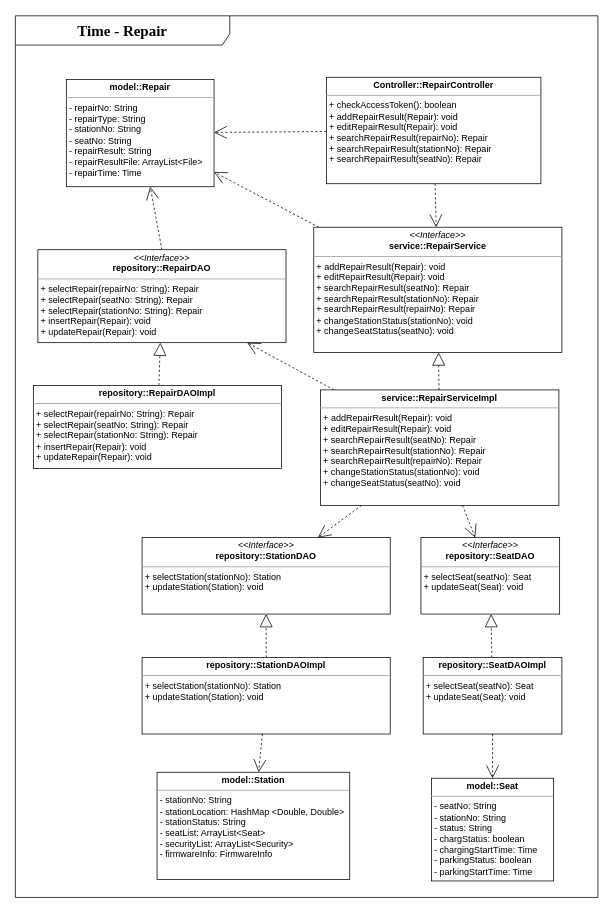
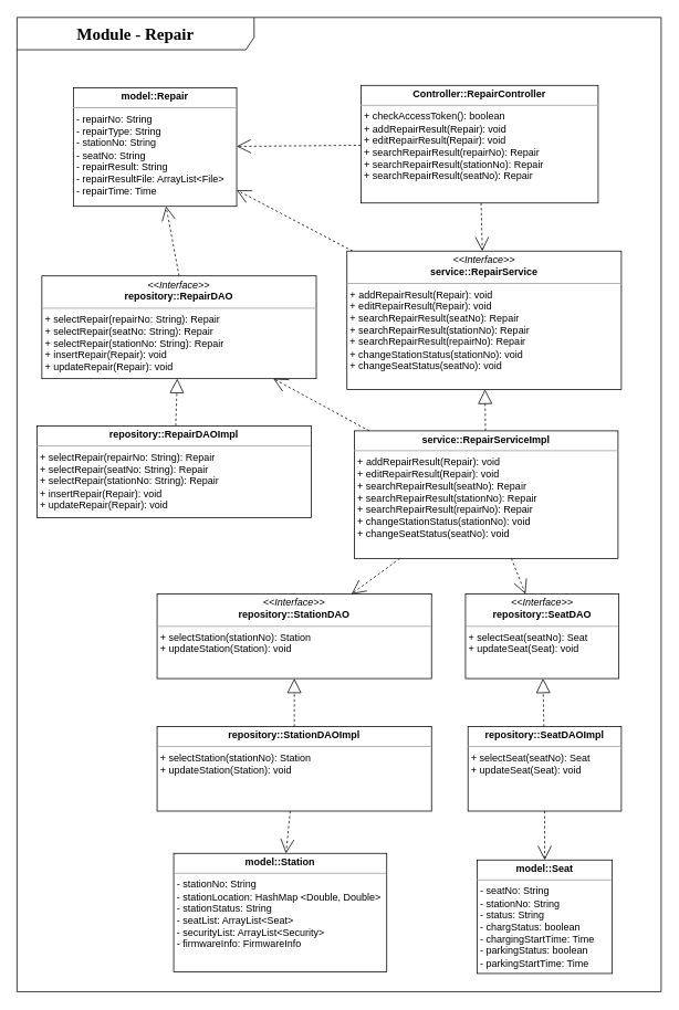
- <mxCell id="2" value="&lt;b&gt;Time - Repair&lt;/b&gt;" style="shape=umlFrame;whiteSpace=wrap;html=1;pointerEvents=0;hachureGap=4;fontFamily=Architects Daughter;fontSource=https%3A%2F%2Ffonts.googleapis.com%2Fcss%3Ffamily%3DArchitects%2BDaughter;fontSize=20;width=286;height=39;labelBackgroundColor=none;rounded=0;" parent="1" vertex="1"><mxGeometry x="20" y="20" width="777" height="1176" as="geometry" /></mxCell>
+ <mxCell id="2" value="&lt;b&gt;Module - Repair&lt;/b&gt;" style="shape=umlFrame;whiteSpace=wrap;html=1;pointerEvents=0;hachureGap=4;fontFamily=Architects Daughter;fontSource=https%3A%2F%2Ffonts.googleapis.com%2Fcss%3Ffamily%3DArchitects%2BDaughter;fontSize=20;width=286;height=39;labelBackgroundColor=none;rounded=0;" parent="1" vertex="1"><mxGeometry x="20" y="20" width="777" height="1176" as="geometry" /></mxCell>
